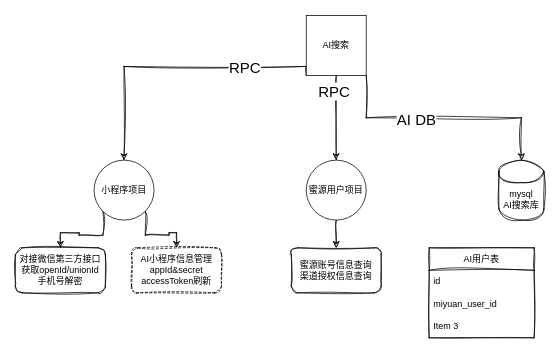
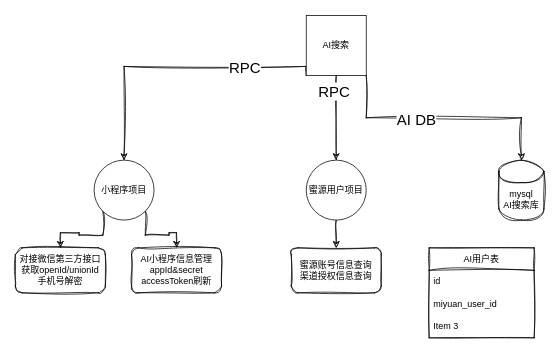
- <mxCell id="15" value="&lt;div&gt;AI小程序信息管理&lt;/div&gt;&lt;div&gt;appId&amp;amp;secret&lt;/div&gt;&lt;div&gt;accessToken刷新&lt;/div&gt;" style="rounded=1;whiteSpace=wrap;html=1;sketch=1;hachureGap=4;jiggle=2;curveFitting=1;fontFamily=Helvetica;dashed=1;" vertex="1" parent="1"><mxGeometry x="175" y="330" width="120" height="60" as="geometry" /></mxCell>
+ <mxCell id="15" value="&lt;div&gt;AI小程序信息管理&lt;/div&gt;&lt;div&gt;appId&amp;amp;secret&lt;/div&gt;&lt;div&gt;accessToken刷新&lt;/div&gt;" style="rounded=1;whiteSpace=wrap;html=1;sketch=1;hachureGap=4;jiggle=2;curveFitting=1;fontFamily=Helvetica;" vertex="1" parent="1"><mxGeometry x="175" y="330" width="120" height="60" as="geometry" /></mxCell>
